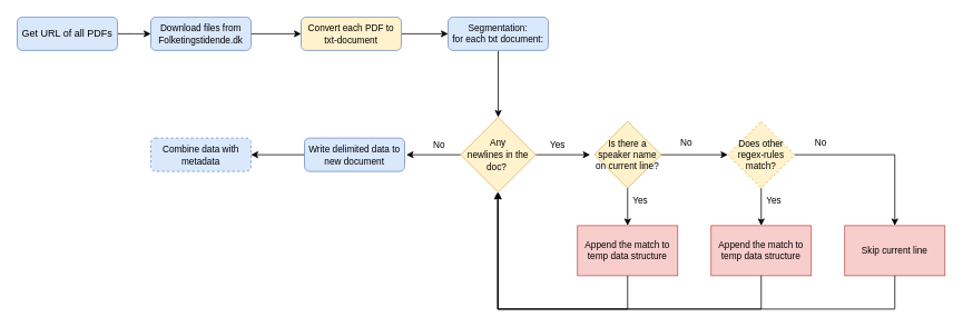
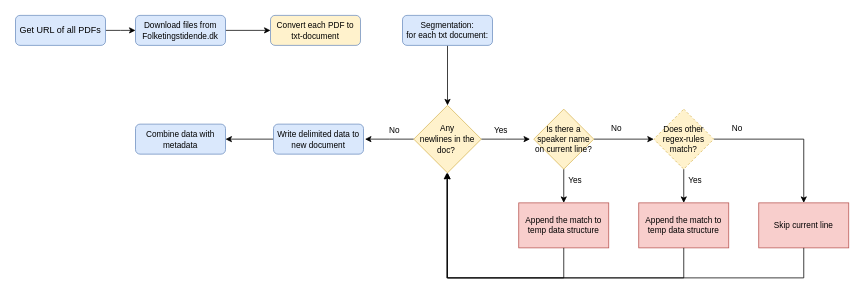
- <mxCell id="6" value="" style="edgeStyle=orthogonalEdgeStyle;rounded=0;orthogonalLoop=1;jettySize=auto;html=1;fontSize=11;" parent="1" source="7" target="33" edge="1"><mxGeometry relative="1" as="geometry" /></mxCell>
- <mxCell id="30" value="&lt;font style=&quot;font-size: 11px&quot;&gt;Combine data with metadata&lt;/font&gt;" style="whiteSpace=wrap;html=1;rounded=1;shadow=0;strokeWidth=1;glass=0;fillColor=#dae8fc;strokeColor=#6c8ebf;dashed=1;" parent="1" vertex="1"><mxGeometry x="180" y="165" width="120" height="40" as="geometry" /></mxCell>
+ <mxCell id="30" value="&lt;font style=&quot;font-size: 11px&quot;&gt;Combine data with metadata&lt;/font&gt;" style="whiteSpace=wrap;html=1;rounded=1;shadow=0;strokeWidth=1;glass=0;fillColor=#dae8fc;strokeColor=#6c8ebf;" parent="1" vertex="1"><mxGeometry x="180" y="165" width="120" height="40" as="geometry" /></mxCell>
